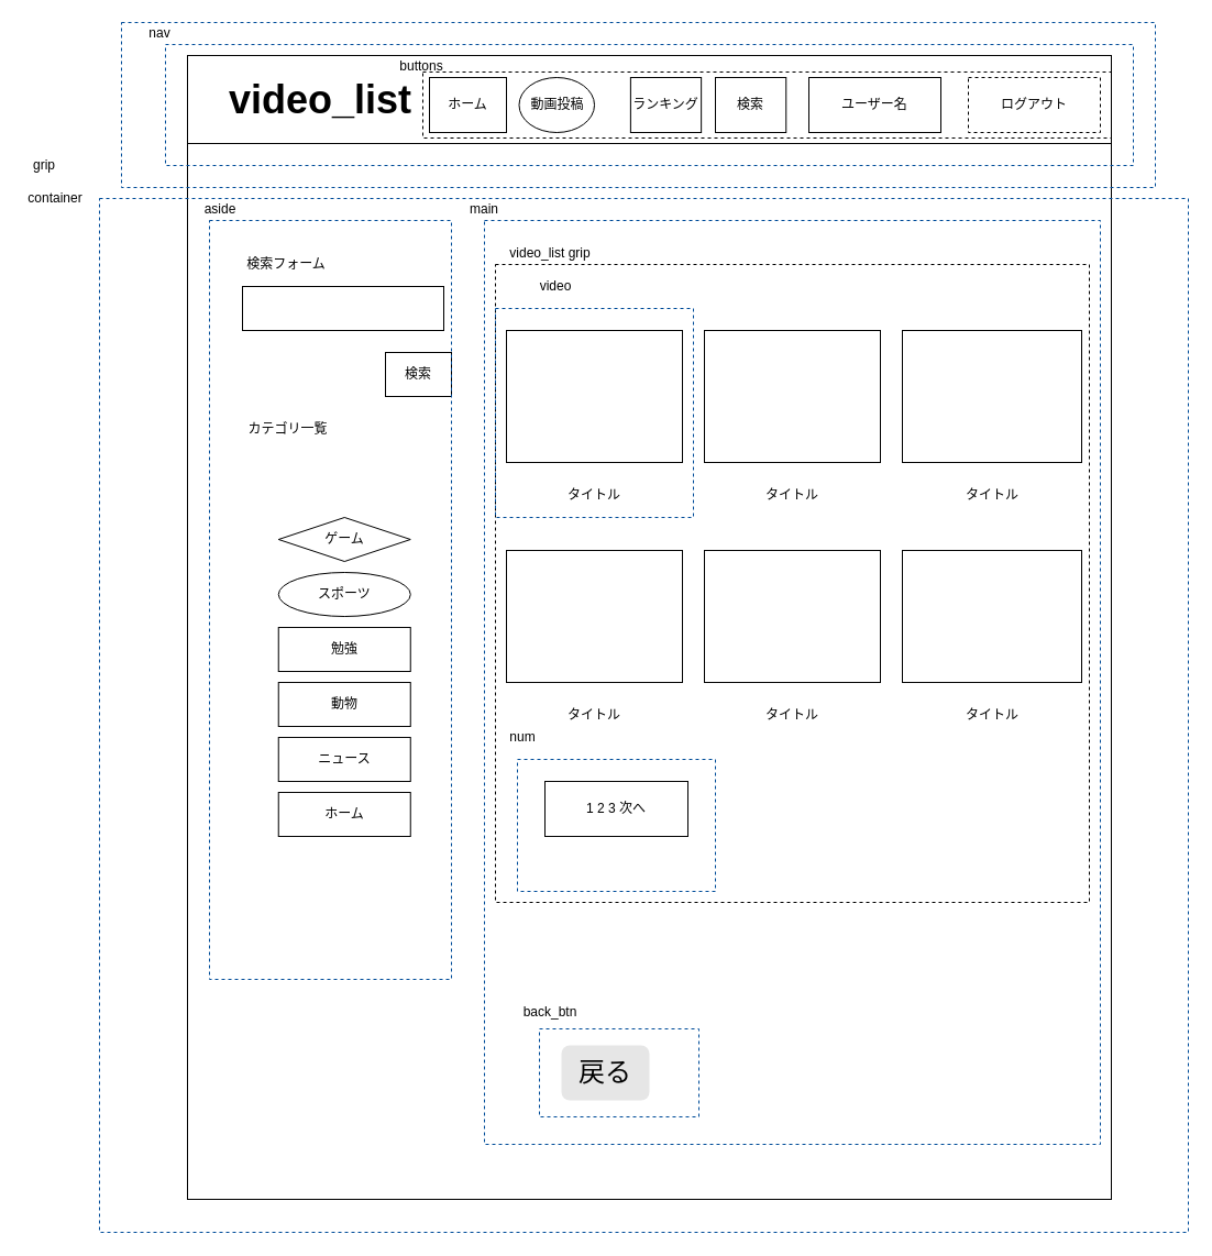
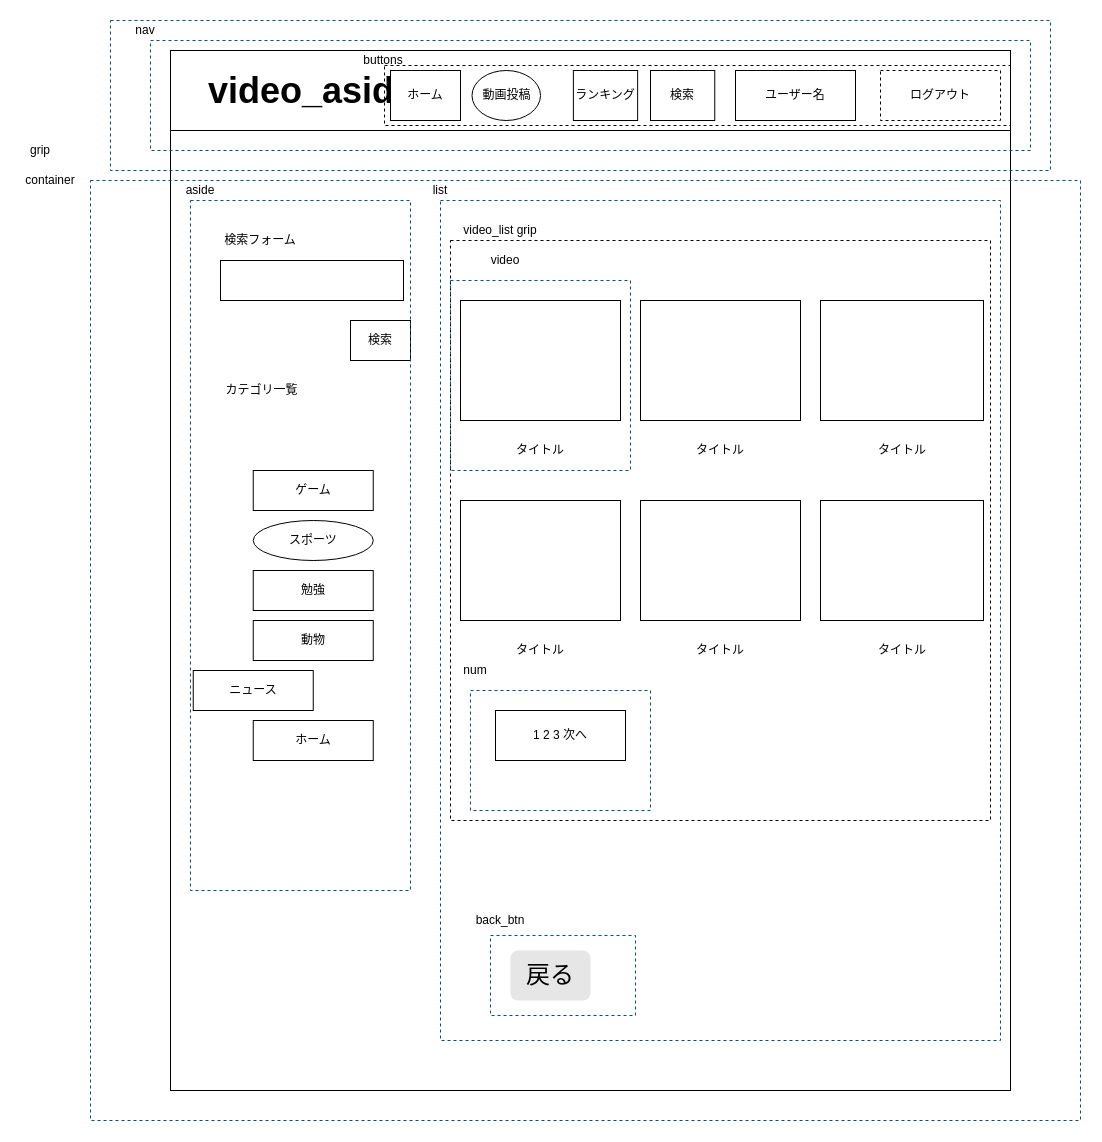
- <mxCell id="6" value="&lt;font style=&quot;font-size: 36px&quot;&gt;&lt;b&gt;　video_list&lt;/b&gt;&lt;/font&gt;" style="rounded=0;whiteSpace=wrap;html=1;align=left;" parent="1" vertex="1"><mxGeometry x="170" y="50" width="840" height="80" as="geometry" /></mxCell>
+ <mxCell id="6" value="&lt;font style=&quot;font-size: 36px&quot;&gt;&lt;b&gt;　video_aside&lt;/b&gt;&lt;/font&gt;" style="rounded=0;whiteSpace=wrap;html=1;align=left;" parent="1" vertex="1"><mxGeometry x="170" y="50" width="840" height="80" as="geometry" /></mxCell>
- <mxCell id="27" value="main" style="text;html=1;strokeColor=none;fillColor=none;align=center;verticalAlign=middle;whiteSpace=wrap;rounded=0;dashed=1;" parent="1" vertex="1"><mxGeometry x="420" y="180" width="40" height="20" as="geometry" /></mxCell>
+ <mxCell id="27" value="list" style="text;html=1;strokeColor=none;fillColor=none;align=center;verticalAlign=middle;whiteSpace=wrap;rounded=0;dashed=1;" parent="1" vertex="1"><mxGeometry x="420" y="180" width="40" height="20" as="geometry" /></mxCell>
- <mxCell id="49" value="ゲーム" style="rhombus;whiteSpace=wrap;html=1;" vertex="1" parent="1"><mxGeometry x="252.75" y="470" width="120" height="40" as="geometry" /></mxCell>
+ <mxCell id="49" value="ゲーム" style="rounded=0;whiteSpace=wrap;html=1;" vertex="1" parent="1"><mxGeometry x="252.75" y="470" width="120" height="40" as="geometry" /></mxCell>
- <mxCell id="53" value="ニュース" style="rounded=0;whiteSpace=wrap;html=1;" vertex="1" parent="1"><mxGeometry x="252.75" y="670" width="120" height="40" as="geometry" /></mxCell>
+ <mxCell id="53" value="ニュース" style="rounded=0;whiteSpace=wrap;html=1;" vertex="1" parent="1"><mxGeometry x="192.75" y="670" width="120" height="40" as="geometry" /></mxCell>
